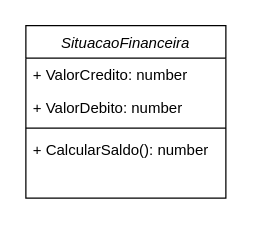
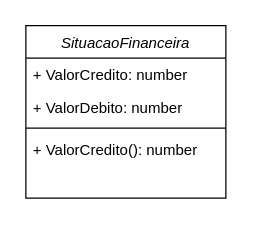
- <mxCell id="6" value="+ CalcularSaldo(): number" style="text;align=left;verticalAlign=top;spacingLeft=4;spacingRight=4;overflow=hidden;rotatable=0;points=[[0,0.5],[1,0.5]];portConstraint=eastwest;" parent="2" vertex="1"><mxGeometry y="86" width="160" height="26" as="geometry" /></mxCell>
+ <mxCell id="6" value="+ ValorCredito(): number" style="text;align=left;verticalAlign=top;spacingLeft=4;spacingRight=4;overflow=hidden;rotatable=0;points=[[0,0.5],[1,0.5]];portConstraint=eastwest;" parent="2" vertex="1"><mxGeometry y="86" width="160" height="26" as="geometry" /></mxCell>
